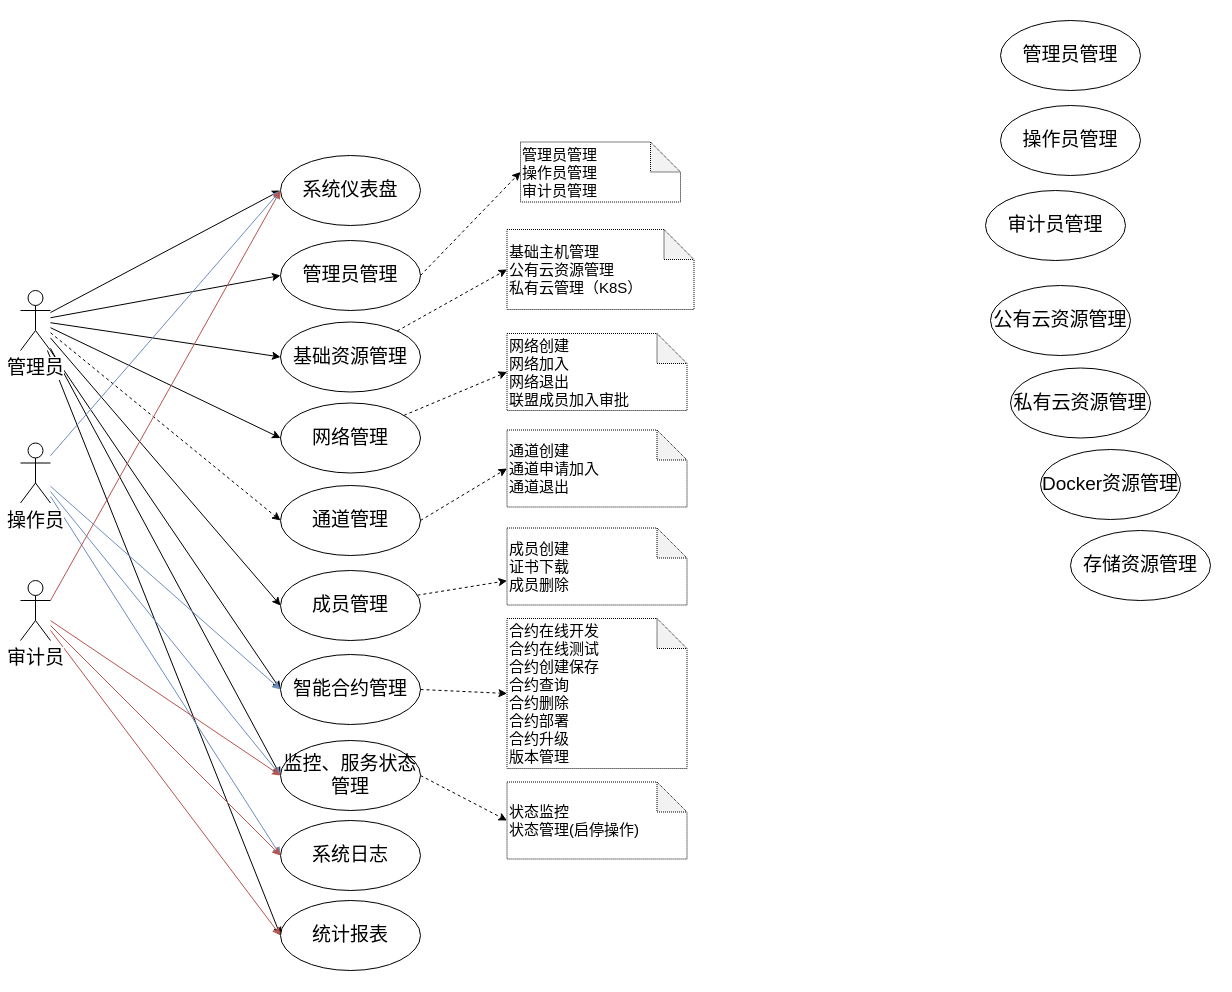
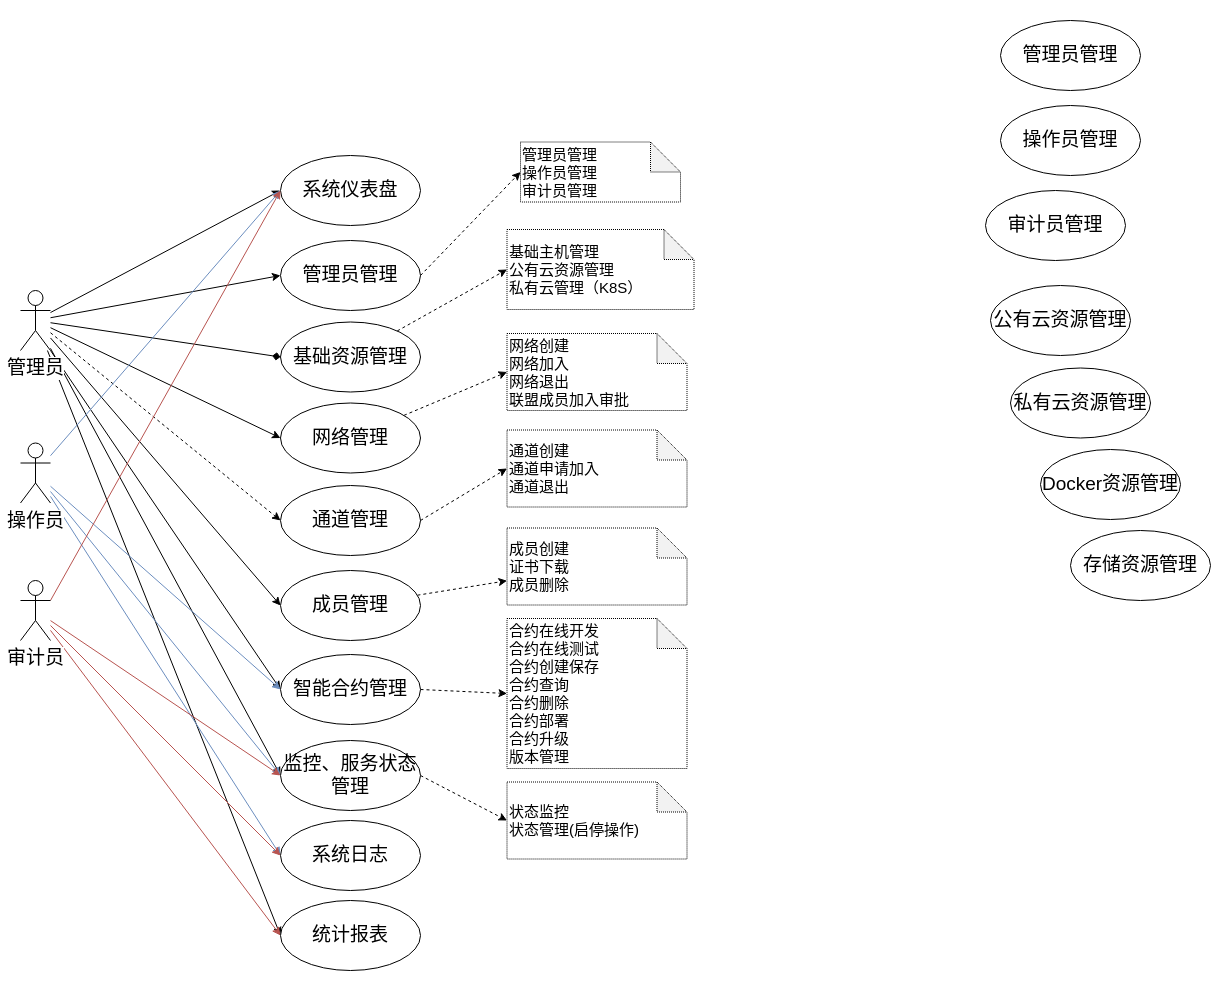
- <mxCell id="6" style="edgeStyle=none;rounded=0;orthogonalLoop=1;jettySize=auto;html=1;entryX=0;entryY=0.5;entryDx=0;entryDy=0;fontSize=19;" parent="1" source="11" target="22" edge="1"><mxGeometry relative="1" as="geometry" /></mxCell>
+ <mxCell id="6" style="edgeStyle=none;rounded=0;orthogonalLoop=1;jettySize=auto;html=1;entryX=0;entryY=0.5;entryDx=0;entryDy=0;fontSize=19;endArrow=diamond;" parent="1" source="11" target="22" edge="1"><mxGeometry relative="1" as="geometry" /></mxCell>
